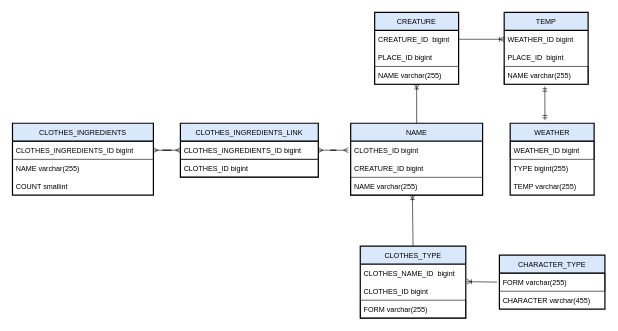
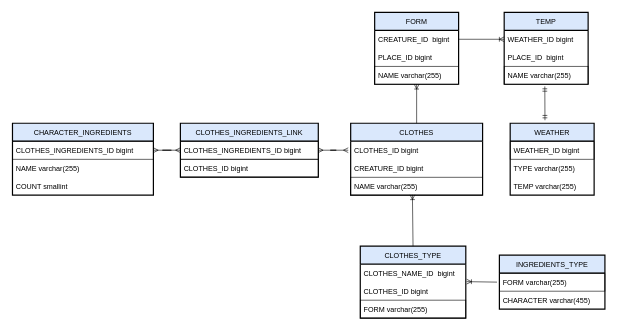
- <mxCell id="2" value="CREATURE" style="swimlane;fontStyle=0;childLayout=stackLayout;horizontal=1;startSize=30;horizontalStack=0;resizeParent=1;resizeParentMax=0;resizeLast=0;collapsible=1;marginBottom=0;fillColor=#dae8fc;strokeColor=#000000;strokeWidth=2;" parent="1" vertex="1"><mxGeometry x="624" y="20" width="140" height="120" as="geometry" /></mxCell>
+ <mxCell id="2" value="FORM" style="swimlane;fontStyle=0;childLayout=stackLayout;horizontal=1;startSize=30;horizontalStack=0;resizeParent=1;resizeParentMax=0;resizeLast=0;collapsible=1;marginBottom=0;fillColor=#dae8fc;strokeColor=#000000;strokeWidth=2;" parent="1" vertex="1"><mxGeometry x="624" y="20" width="140" height="120" as="geometry" /></mxCell>
- <mxCell id="35" value="CLOTHES_INGREDIENTS" style="swimlane;fontStyle=0;childLayout=stackLayout;horizontal=1;startSize=30;horizontalStack=0;resizeParent=1;resizeParentMax=0;resizeLast=0;collapsible=1;marginBottom=0;fillColor=#dae8fc;strokeColor=default;strokeWidth=2;" vertex="1" parent="1"><mxGeometry x="20" y="205" width="235" height="120" as="geometry" /></mxCell>
+ <mxCell id="35" value="CHARACTER_INGREDIENTS" style="swimlane;fontStyle=0;childLayout=stackLayout;horizontal=1;startSize=30;horizontalStack=0;resizeParent=1;resizeParentMax=0;resizeLast=0;collapsible=1;marginBottom=0;fillColor=#dae8fc;strokeColor=default;strokeWidth=2;" vertex="1" parent="1"><mxGeometry x="20" y="205" width="235" height="120" as="geometry" /></mxCell>
- <mxCell id="14" value="NAME" style="swimlane;fontStyle=0;childLayout=stackLayout;horizontal=1;startSize=30;horizontalStack=0;resizeParent=1;resizeParentMax=0;resizeLast=0;collapsible=1;marginBottom=0;fillColor=#dae8fc;strokeColor=#000000;strokeWidth=2;" parent="1" vertex="1"><mxGeometry x="584" y="205" width="220" height="120" as="geometry" /></mxCell>
+ <mxCell id="14" value="CLOTHES" style="swimlane;fontStyle=0;childLayout=stackLayout;horizontal=1;startSize=30;horizontalStack=0;resizeParent=1;resizeParentMax=0;resizeLast=0;collapsible=1;marginBottom=0;fillColor=#dae8fc;strokeColor=#000000;strokeWidth=2;" parent="1" vertex="1"><mxGeometry x="584" y="205" width="220" height="120" as="geometry" /></mxCell>
- <mxCell id="8" value="TYPE bigint(255)" style="text;strokeColor=none;fillColor=none;align=left;verticalAlign=middle;spacingLeft=4;spacingRight=4;overflow=hidden;points=[[0,0.5],[1,0.5]];portConstraint=eastwest;rotatable=0;" parent="6" vertex="1"><mxGeometry y="60" width="140" height="30" as="geometry" /></mxCell>
+ <mxCell id="8" value="TYPE varchar(255)" style="text;strokeColor=none;fillColor=none;align=left;verticalAlign=middle;spacingLeft=4;spacingRight=4;overflow=hidden;points=[[0,0.5],[1,0.5]];portConstraint=eastwest;rotatable=0;" parent="6" vertex="1"><mxGeometry y="60" width="140" height="30" as="geometry" /></mxCell>
- <mxCell id="31" value="CHARACTER_TYPE" style="swimlane;fontStyle=0;childLayout=stackLayout;horizontal=1;startSize=30;horizontalStack=0;resizeParent=1;resizeParentMax=0;resizeLast=0;collapsible=1;marginBottom=0;fillColor=#dae8fc;strokeColor=#000000;strokeWidth=2;" parent="1" vertex="1"><mxGeometry x="832" y="425" width="176" height="90" as="geometry" /></mxCell>
+ <mxCell id="31" value="INGREDIENTS_TYPE" style="swimlane;fontStyle=0;childLayout=stackLayout;horizontal=1;startSize=30;horizontalStack=0;resizeParent=1;resizeParentMax=0;resizeLast=0;collapsible=1;marginBottom=0;fillColor=#dae8fc;strokeColor=#000000;strokeWidth=2;" parent="1" vertex="1"><mxGeometry x="832" y="425" width="176" height="90" as="geometry" /></mxCell>
